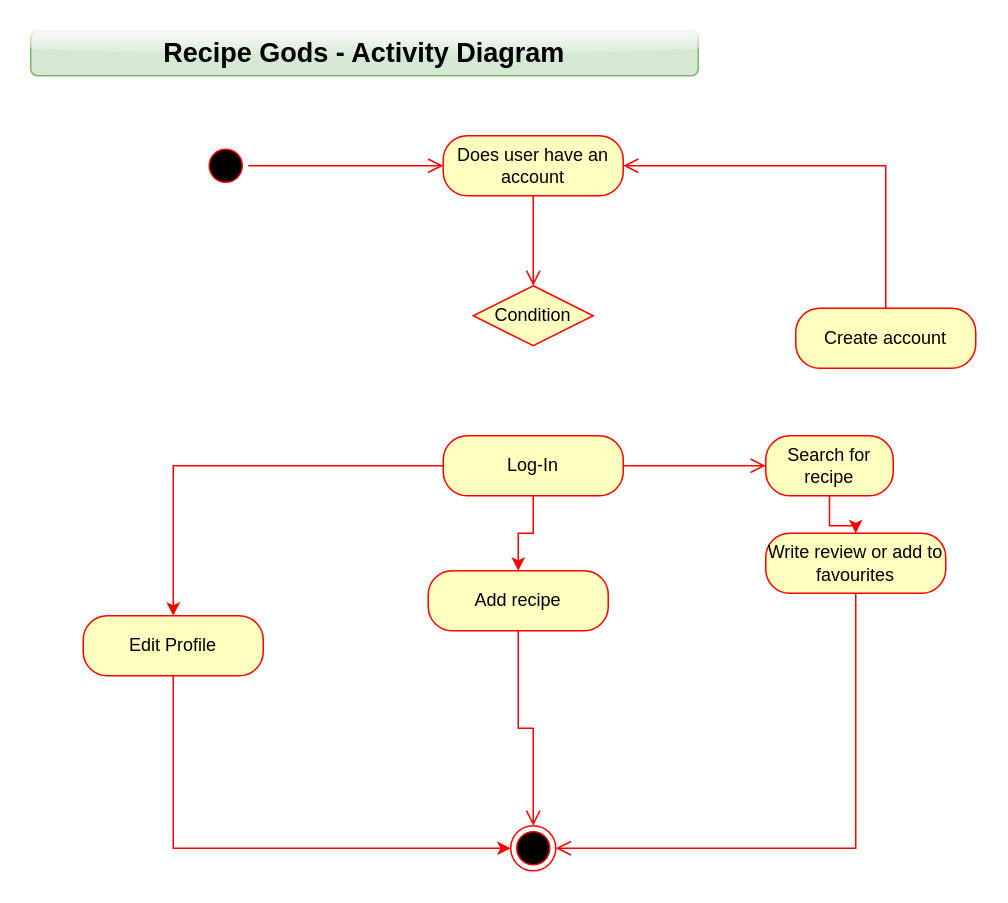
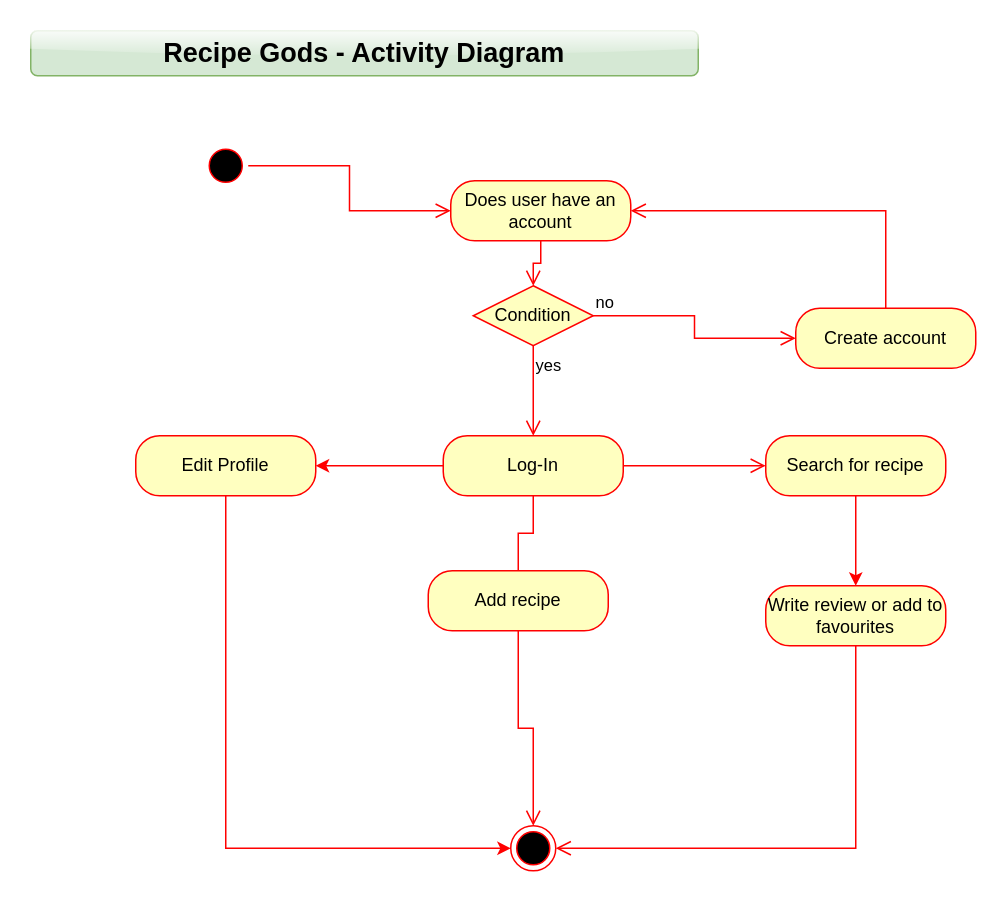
- <mxCell id="4" value="Does user have an account" style="rounded=1;whiteSpace=wrap;html=1;arcSize=40;fontColor=#000000;fillColor=#ffffc0;strokeColor=#ff0000;" vertex="1" parent="1"><mxGeometry x="295" y="90" width="120" height="40" as="geometry" /></mxCell>
+ <mxCell id="4" value="Does user have an account" style="rounded=1;whiteSpace=wrap;html=1;arcSize=40;fontColor=#000000;fillColor=#ffffc0;strokeColor=#ff0000;" vertex="1" parent="1"><mxGeometry x="300" y="120" width="120" height="40" as="geometry" /></mxCell>
+ <mxCell id="7" value="no" style="edgeStyle=orthogonalEdgeStyle;html=1;align=left;verticalAlign=bottom;endArrow=open;endSize=8;strokeColor=#ff0000;rounded=0;entryX=0;entryY=0.5;entryDx=0;entryDy=0;" edge="1" source="6" parent="1" target="9"><mxGeometry x="-1" relative="1" as="geometry"><mxPoint x="505" y="210" as="targetPoint" /></mxGeometry></mxCell>
+ <mxCell id="8" value="yes" style="edgeStyle=orthogonalEdgeStyle;html=1;align=left;verticalAlign=top;endArrow=open;endSize=8;strokeColor=#ff0000;rounded=0;exitX=0.5;exitY=1;exitDx=0;exitDy=0;entryX=0.5;entryY=0;entryDx=0;entryDy=0;" edge="1" source="6" parent="1" target="13"><mxGeometry x="-1" relative="1" as="geometry"><mxPoint x="355" y="280" as="targetPoint" /></mxGeometry></mxCell>
- <mxCell id="16" value="Search for recipe" style="rounded=1;whiteSpace=wrap;html=1;arcSize=40;fontColor=#000000;fillColor=#ffffc0;strokeColor=#ff0000;" vertex="1" parent="1"><mxGeometry x="510" y="290" width="85" height="40" as="geometry" /></mxCell>
+ <mxCell id="16" value="Search for recipe" style="rounded=1;whiteSpace=wrap;html=1;arcSize=40;fontColor=#000000;fillColor=#ffffc0;strokeColor=#ff0000;" vertex="1" parent="1"><mxGeometry x="510" y="290" width="120" height="40" as="geometry" /></mxCell>
- <mxCell id="12" style="edgeStyle=orthogonalEdgeStyle;rounded=0;orthogonalLoop=1;jettySize=auto;html=1;exitX=0.5;exitY=1;exitDx=0;exitDy=0;entryX=0.5;entryY=0;entryDx=0;entryDy=0;strokeColor=#FF0000;" edge="1" parent="1" source="13" target="19"><mxGeometry relative="1" as="geometry" /></mxCell>
+ <mxCell id="12" style="edgeStyle=orthogonalEdgeStyle;rounded=0;orthogonalLoop=1;jettySize=auto;html=1;exitX=0.5;exitY=1;exitDx=0;exitDy=0;entryX=0.5;entryY=0;entryDx=0;entryDy=0;strokeColor=#FF0000;endArrow=none;" edge="1" parent="1" source="13" target="19"><mxGeometry relative="1" as="geometry" /></mxCell>
- <mxCell id="22" value="Write review or add to favourites" style="rounded=1;whiteSpace=wrap;html=1;arcSize=40;fontColor=#000000;fillColor=#ffffc0;strokeColor=#ff0000;" vertex="1" parent="1"><mxGeometry x="510" y="355" width="120" height="40" as="geometry" /></mxCell>
+ <mxCell id="22" value="Write review or add to favourites" style="rounded=1;whiteSpace=wrap;html=1;arcSize=40;fontColor=#000000;fillColor=#ffffc0;strokeColor=#ff0000;" vertex="1" parent="1"><mxGeometry x="510" y="390" width="120" height="40" as="geometry" /></mxCell>
- <mxCell id="18" value="Edit Profile" style="rounded=1;whiteSpace=wrap;html=1;arcSize=40;fontColor=#000000;fillColor=#ffffc0;strokeColor=#ff0000;" vertex="1" parent="1"><mxGeometry x="55" y="410" width="120" height="40" as="geometry" /></mxCell>
+ <mxCell id="18" value="Edit Profile" style="rounded=1;whiteSpace=wrap;html=1;arcSize=40;fontColor=#000000;fillColor=#ffffc0;strokeColor=#ff0000;" vertex="1" parent="1"><mxGeometry x="90" y="290" width="120" height="40" as="geometry" /></mxCell>
